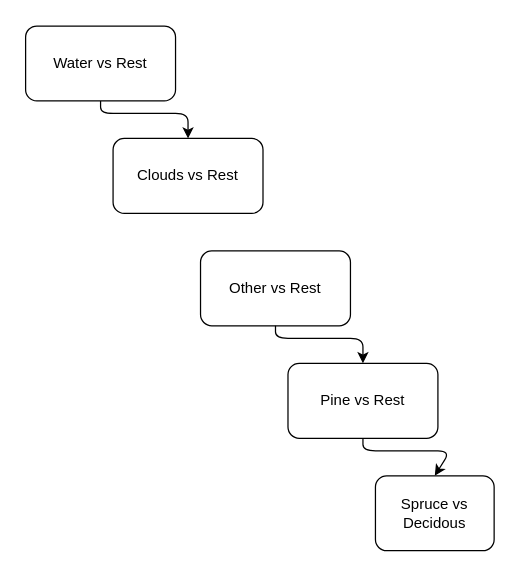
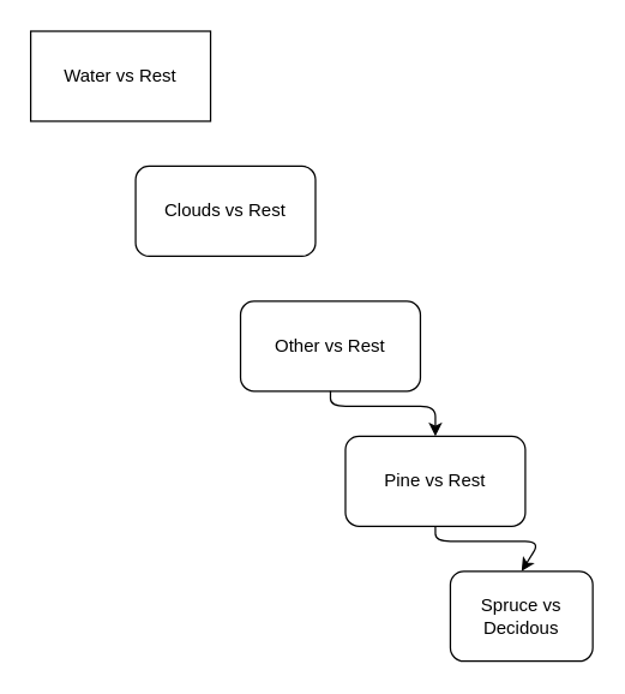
- <mxCell id="3" value="Water vs Rest" style="rounded=1;whiteSpace=wrap;html=1;" vertex="1" parent="1"><mxGeometry x="20" y="20" width="120" height="60" as="geometry" /></mxCell>
+ <mxCell id="3" value="Water vs Rest" style="whiteSpace=wrap;html=1;rounded=0;" vertex="1" parent="1"><mxGeometry x="20" y="20" width="120" height="60" as="geometry" /></mxCell>
- <mxCell id="2" style="edgeStyle=none;html=1;exitX=0.5;exitY=1;exitDx=0;exitDy=0;entryX=0.5;entryY=0;entryDx=0;entryDy=0;" edge="1" parent="1" source="3" target="4"><mxGeometry relative="1" as="geometry"><Array as="points"><mxPoint x="80" y="90" /><mxPoint x="150" y="90" /></Array></mxGeometry></mxCell>
